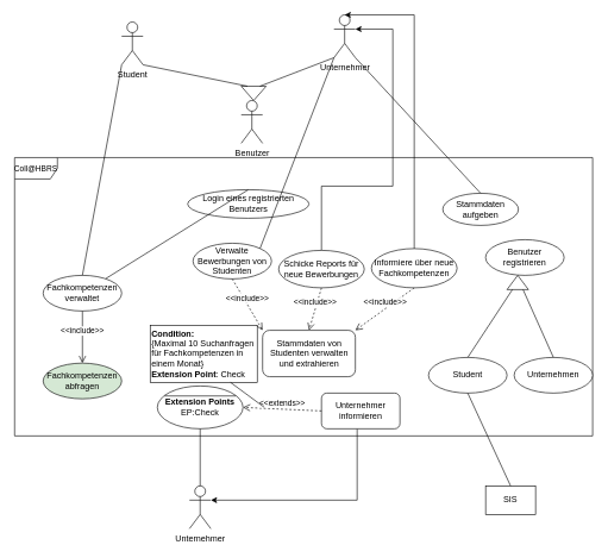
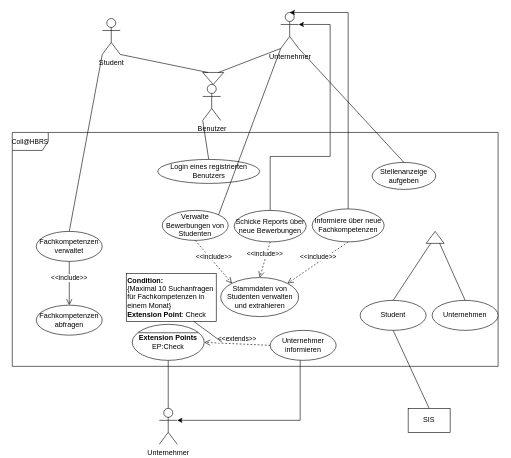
- <mxCell id="21" value="Stammdaten aufgeben" style="ellipse;whiteSpace=wrap;html=1;" vertex="1" parent="1"><mxGeometry x="620" y="270" width="106" height="45" as="geometry" /></mxCell>
+ <mxCell id="21" value="Stellenanzeige aufgeben" style="ellipse;whiteSpace=wrap;html=1;" vertex="1" parent="1"><mxGeometry x="620" y="270" width="106" height="45" as="geometry" /></mxCell>
- <mxCell id="11" value="" style="endArrow=none;html=1;exitX=0.5;exitY=0;exitDx=0;exitDy=0;" parent="1" source="7" target="19" edge="1"><mxGeometry width="50" height="50" relative="1" as="geometry"><mxPoint x="400" y="310" as="sourcePoint" /><mxPoint x="450" y="260" as="targetPoint" /></mxGeometry></mxCell>
+ <mxCell id="11" value="" style="endArrow=none;html=1;entryX=0;entryY=1;entryDx=0;entryDy=0;entryPerimeter=0;exitX=0.5;exitY=0;exitDx=0;exitDy=0;" parent="1" source="7" target="5" edge="1"><mxGeometry width="50" height="50" relative="1" as="geometry"><mxPoint x="400" y="310" as="sourcePoint" /><mxPoint x="450" y="260" as="targetPoint" /></mxGeometry></mxCell>
- <mxCell id="8" value="Benutzer registrieren" style="ellipse;whiteSpace=wrap;html=1;" parent="1" vertex="1"><mxGeometry x="680" y="335" width="110" height="50" as="geometry" /></mxCell>
- <mxCell id="26" value="Verwalte Bewerbungen von Studenten" style="ellipse;whiteSpace=wrap;html=1;" vertex="1" parent="1"><mxGeometry x="270" y="340" width="110" height="50" as="geometry" /></mxCell>
+ <mxCell id="26" value="Verwalte Bewerbungen von Studenten" style="ellipse;whiteSpace=wrap;html=1;" vertex="1" parent="1"><mxGeometry x="270" y="350" width="110" height="50" as="geometry" /></mxCell>
- <mxCell id="29" value="Schicke Reports für neue Bewerbungen" style="ellipse;whiteSpace=wrap;html=1;" vertex="1" parent="1"><mxGeometry x="390" y="350" width="120" height="52.5" as="geometry" /></mxCell>
+ <mxCell id="29" value="Schicke Reports über neue Bewerbungen" style="ellipse;whiteSpace=wrap;html=1;" vertex="1" parent="1"><mxGeometry x="390" y="350" width="120" height="52.5" as="geometry" /></mxCell>
- <mxCell id="25" value="Stammdaten von Studenten verwalten und extrahieren" style="whiteSpace=wrap;html=1;rounded=1;" vertex="1" parent="1"><mxGeometry x="367.5" y="462" width="130" height="65" as="geometry" /></mxCell>
+ <mxCell id="25" value="Stammdaten von Studenten verwalten und extrahieren" style="ellipse;whiteSpace=wrap;html=1;" vertex="1" parent="1"><mxGeometry x="367.5" y="462" width="130" height="65" as="geometry" /></mxCell>
- <mxCell id="23" value="Fachkompetenzen abfragen" style="ellipse;whiteSpace=wrap;html=1;fillColor=#d5e8d4;" vertex="1" parent="1"><mxGeometry x="60" y="508" width="110" height="50" as="geometry" /></mxCell>
+ <mxCell id="23" value="Fachkompetenzen abfragen" style="ellipse;whiteSpace=wrap;html=1;" vertex="1" parent="1"><mxGeometry x="60" y="508" width="110" height="50" as="geometry" /></mxCell>
- <mxCell id="40" value="Unternehmer informieren" style="whiteSpace=wrap;html=1;rounded=1;" vertex="1" parent="1"><mxGeometry x="450" y="550" width="110" height="50" as="geometry" /></mxCell>
+ <mxCell id="40" value="Unternehmer informieren" style="ellipse;whiteSpace=wrap;html=1;" vertex="1" parent="1"><mxGeometry x="450" y="550" width="110" height="50" as="geometry" /></mxCell>
